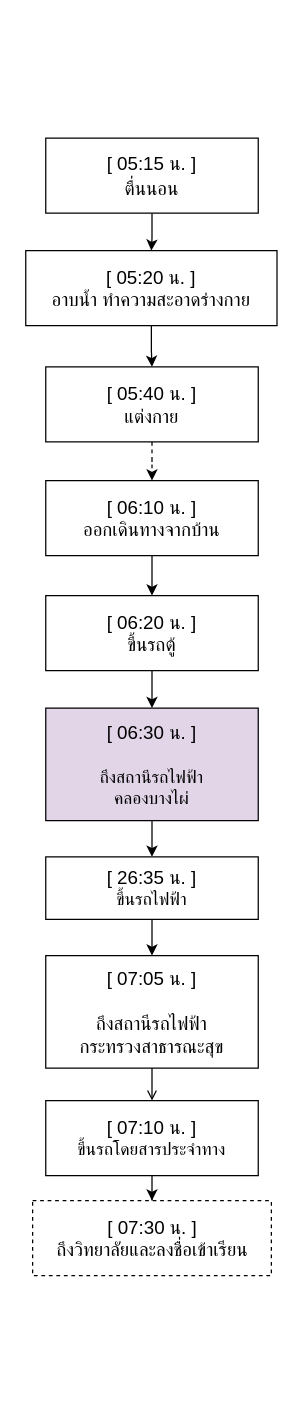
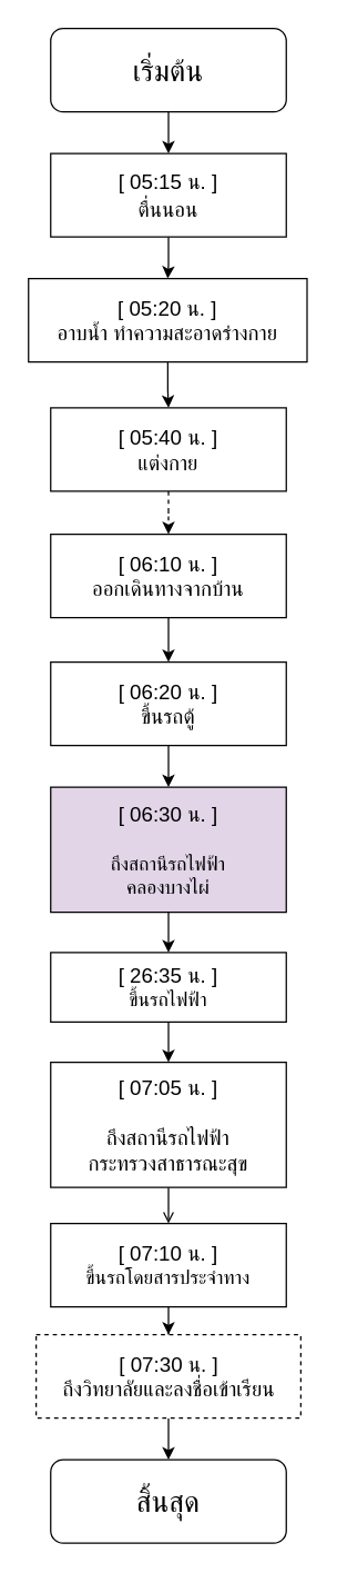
+ <mxCell id="3" value="&lt;font style=&quot;font-size: 21px;&quot;&gt;เริ่มต้น&lt;/font&gt;" style="rounded=1;whiteSpace=wrap;html=1;glass=0;" vertex="1" parent="1"><mxGeometry x="36" y="20" width="170" height="60" as="geometry" /></mxCell>
+ <mxCell id="2" value="" style="edgeStyle=orthogonalEdgeStyle;rounded=0;orthogonalLoop=1;jettySize=auto;html=1;" edge="1" parent="1" source="3" target="6"><mxGeometry relative="1" as="geometry" /></mxCell>
+ <mxCell id="23" value="" style="edgeStyle=orthogonalEdgeStyle;rounded=0;orthogonalLoop=1;jettySize=auto;html=1;" edge="1" parent="1" source="24" target="4"><mxGeometry relative="1" as="geometry" /></mxCell>
+ <mxCell id="4" value="&lt;font style=&quot;font-size: 21px;&quot;&gt;สิ้นสุด&lt;/font&gt;" style="rounded=1;whiteSpace=wrap;html=1;glass=0;" vertex="1" parent="1"><mxGeometry x="36" y="1050" width="170" height="60" as="geometry" /></mxCell>
